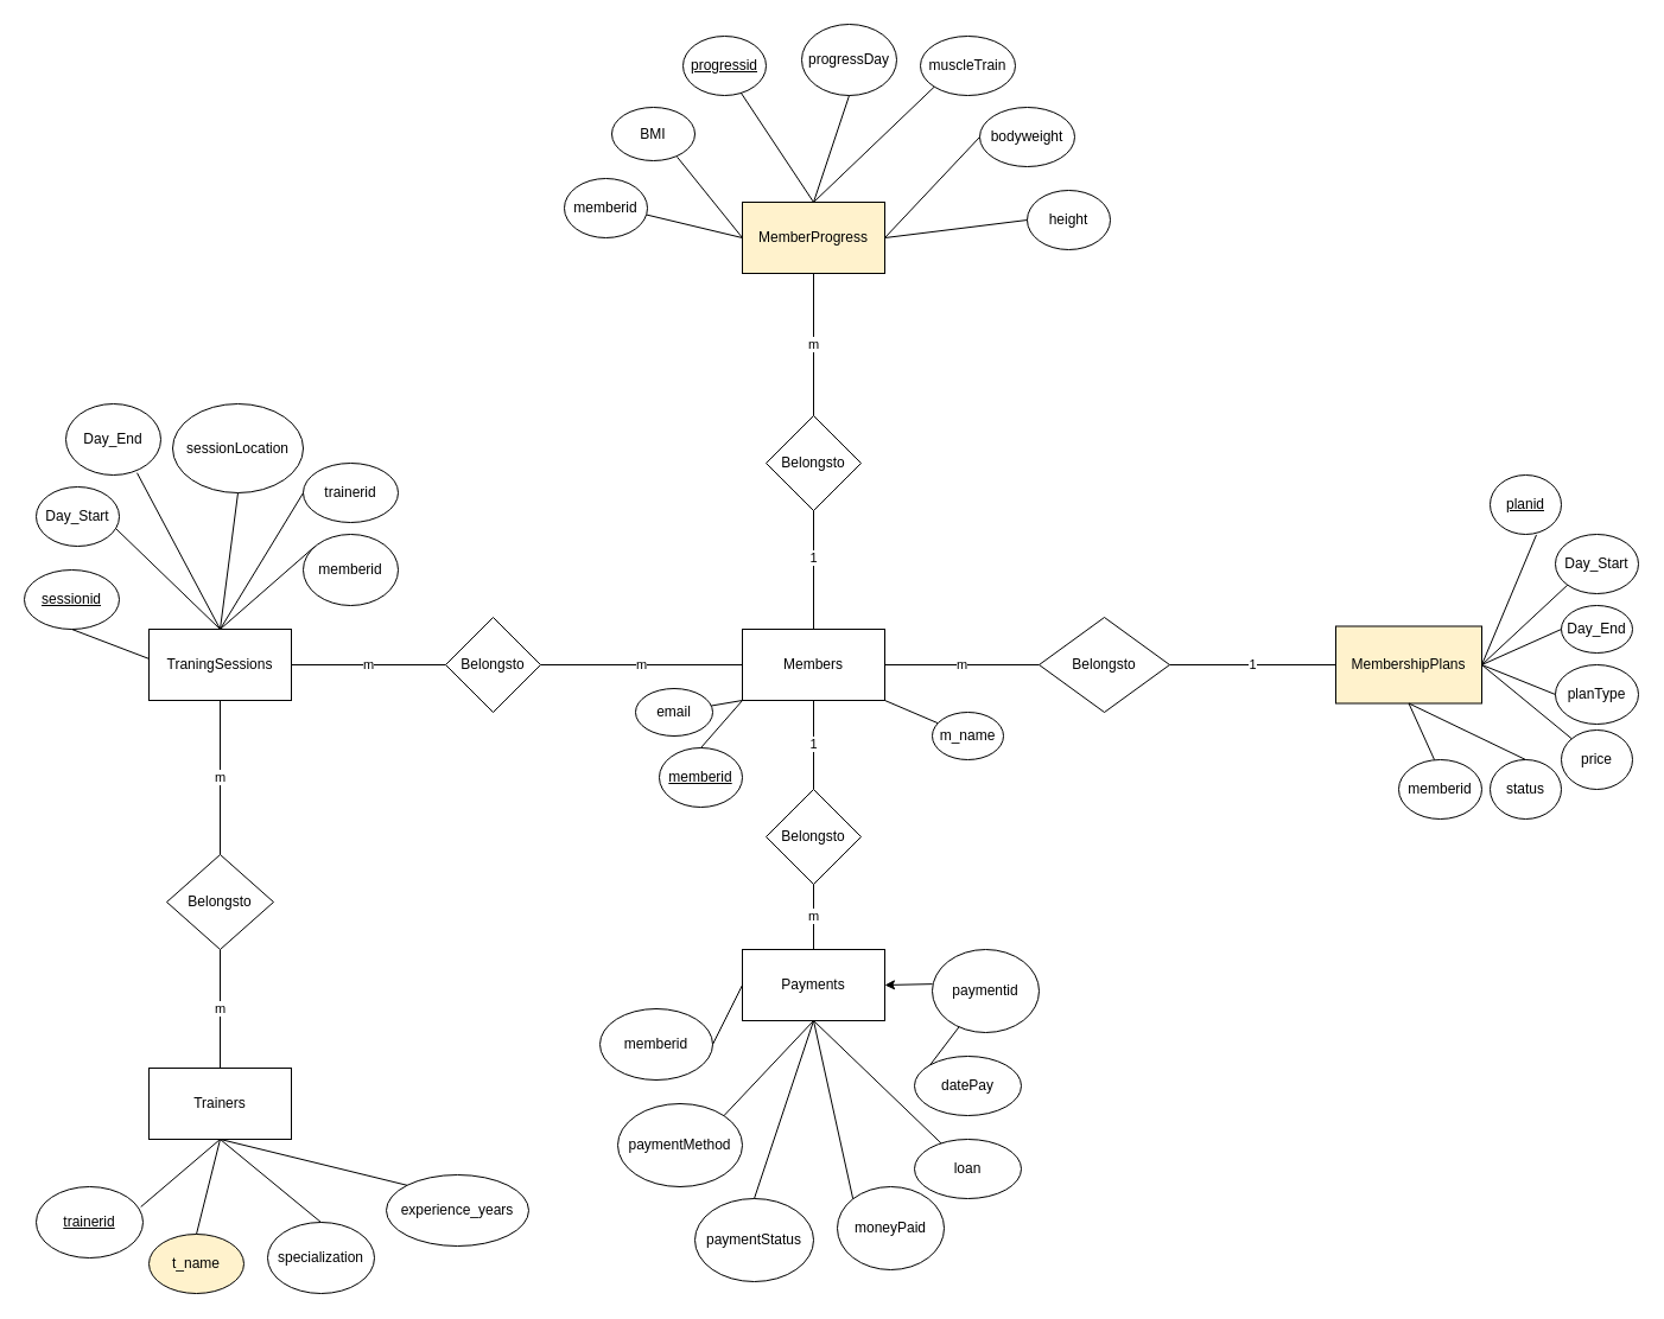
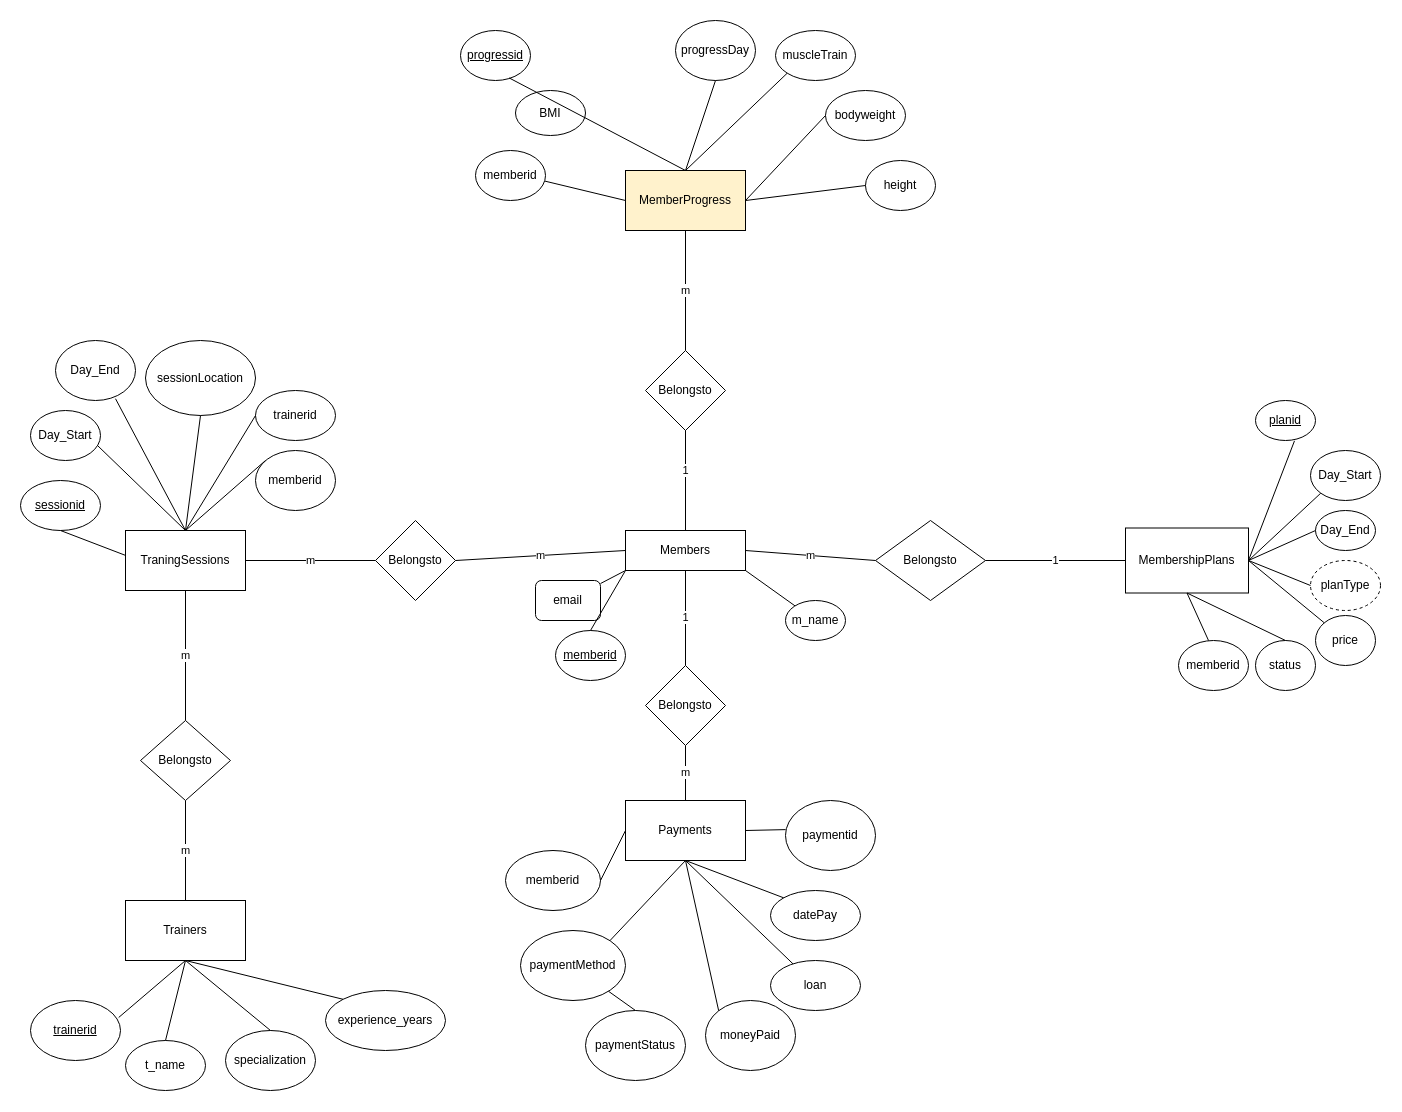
- <mxCell id="36" value="progressid" style="ellipse;whiteSpace=wrap;html=1;fontStyle=4" parent="1" vertex="1"><mxGeometry x="575" y="30" width="70" height="50" as="geometry" /></mxCell>
+ <mxCell id="36" value="progressid" style="ellipse;whiteSpace=wrap;html=1;fontStyle=4" parent="1" vertex="1"><mxGeometry x="460" y="30" width="70" height="50" as="geometry" /></mxCell>
- <mxCell id="38" value="" style="endArrow=none;html=1;rounded=0;exitX=0;exitY=0.5;exitDx=0;exitDy=0;entryX=0.786;entryY=0.929;entryDx=0;entryDy=0;entryPerimeter=0;" parent="1" source="29" target="32" edge="1"><mxGeometry width="50" height="50" relative="1" as="geometry"><mxPoint x="725" as="sourcePoint" y="230" /><mxPoint x="775" y="180" as="targetPoint" /></mxGeometry></mxCell>
- <mxCell id="13" value="planid" style="ellipse;whiteSpace=wrap;html=1;fontStyle=4" parent="1" vertex="1"><mxGeometry x="1255" y="400" width="60" height="50" as="geometry" /></mxCell>
+ <mxCell id="13" value="planid" style="ellipse;whiteSpace=wrap;html=1;fontStyle=4" parent="1" vertex="1"><mxGeometry x="1255" y="400" width="60" height="40" as="geometry" /></mxCell>
- <mxCell id="2" value="Members" style="rounded=0;whiteSpace=wrap;html=1;" parent="1" vertex="1"><mxGeometry x="625" y="530" width="120" height="60" as="geometry" /></mxCell>
+ <mxCell id="2" value="Members" style="rounded=0;whiteSpace=wrap;html=1;" parent="1" vertex="1"><mxGeometry x="625" y="530" width="120" height="40" as="geometry" /></mxCell>
- <mxCell id="8" value="MembershipPlans" style="rounded=0;whiteSpace=wrap;html=1;fillColor=#fff2cc;" parent="1" vertex="1"><mxGeometry x="1125" y="527.5" width="123" height="65" as="geometry" /></mxCell>
+ <mxCell id="8" value="MembershipPlans" style="rounded=0;whiteSpace=wrap;html=1;" parent="1" vertex="1"><mxGeometry x="1125" y="527.5" width="123" height="65" as="geometry" /></mxCell>
- <mxCell id="12" value="planType" style="ellipse;whiteSpace=wrap;html=1;" parent="1" vertex="1"><mxGeometry x="1310" y="560" width="70" height="50" as="geometry" /></mxCell>
+ <mxCell id="12" value="planType" style="ellipse;whiteSpace=wrap;html=1;dashed=1;" parent="1" vertex="1"><mxGeometry x="1310" y="560" width="70" height="50" as="geometry" /></mxCell>
- <mxCell id="7" value="email" style="ellipse;whiteSpace=wrap;html=1;" parent="1" vertex="1"><mxGeometry x="535" y="580" width="65" height="40" as="geometry" /></mxCell>
+ <mxCell id="7" value="email" style="whiteSpace=wrap;html=1;rounded=1;" parent="1" vertex="1"><mxGeometry x="535" y="580" width="65" height="40" as="geometry" /></mxCell>
- <mxCell id="87" value="" style="endArrow=classic;html=1;rounded=0;entryX=1;entryY=0.5;entryDx=0;entryDy=0;exitX=0.001;exitY=0.416;exitDx=0;exitDy=0;exitPerimeter=0;" parent="1" source="80" target="73" edge="1"><mxGeometry width="50" height="50" relative="1" as="geometry"><mxPoint x="555" y="880" as="sourcePoint" /><mxPoint x="605" y="830" as="targetPoint" /></mxGeometry></mxCell>
+ <mxCell id="87" value="" style="endArrow=none;html=1;rounded=0;entryX=1;entryY=0.5;entryDx=0;entryDy=0;exitX=0.001;exitY=0.416;exitDx=0;exitDy=0;exitPerimeter=0;" parent="1" source="80" target="73" edge="1"><mxGeometry width="50" height="50" relative="1" as="geometry"><mxPoint x="555" y="880" as="sourcePoint" /><mxPoint x="605" y="830" as="targetPoint" /></mxGeometry></mxCell>
- <mxCell id="86" value="" style="endArrow=none;html=1;rounded=0;exitX=0;exitY=0;exitDx=0;exitDy=0;" parent="1" source="79" target="80" edge="1"><mxGeometry width="50" height="50" relative="1" as="geometry"><mxPoint x="555" y="880" as="sourcePoint" /><mxPoint x="605" y="830" as="targetPoint" /></mxGeometry></mxCell>
+ <mxCell id="86" value="" style="endArrow=none;html=1;rounded=0;entryX=0.5;entryY=1;entryDx=0;entryDy=0;exitX=0;exitY=0;exitDx=0;exitDy=0;" parent="1" source="79" target="73" edge="1"><mxGeometry width="50" height="50" relative="1" as="geometry"><mxPoint x="555" y="880" as="sourcePoint" /><mxPoint x="605" y="830" as="targetPoint" /></mxGeometry></mxCell>
- <mxCell id="83" value="" style="endArrow=none;html=1;rounded=0;entryX=0.5;entryY=1;entryDx=0;entryDy=0;exitX=0.5;exitY=0;exitDx=0;exitDy=0;" parent="1" source="76" target="73" edge="1"><mxGeometry width="50" height="50" relative="1" as="geometry"><mxPoint x="555" y="880" as="sourcePoint" /><mxPoint x="605" y="830" as="targetPoint" /></mxGeometry></mxCell>
+ <mxCell id="83" value="" style="endArrow=none;html=1;rounded=0;exitX=0.5;exitY=0;exitDx=0;exitDy=0;" parent="1" source="76" target="75" edge="1"><mxGeometry width="50" height="50" relative="1" as="geometry"><mxPoint x="555" y="880" as="sourcePoint" /><mxPoint x="605" y="830" as="targetPoint" /></mxGeometry></mxCell>
- <mxCell id="62" value="t_name" style="ellipse;whiteSpace=wrap;html=1;fillColor=#fff2cc;" parent="1" vertex="1"><mxGeometry x="125" y="1040" width="80" height="50" as="geometry" /></mxCell>
+ <mxCell id="62" value="t_name" style="ellipse;whiteSpace=wrap;html=1;" parent="1" vertex="1"><mxGeometry x="125" y="1040" width="80" height="50" as="geometry" /></mxCell>
